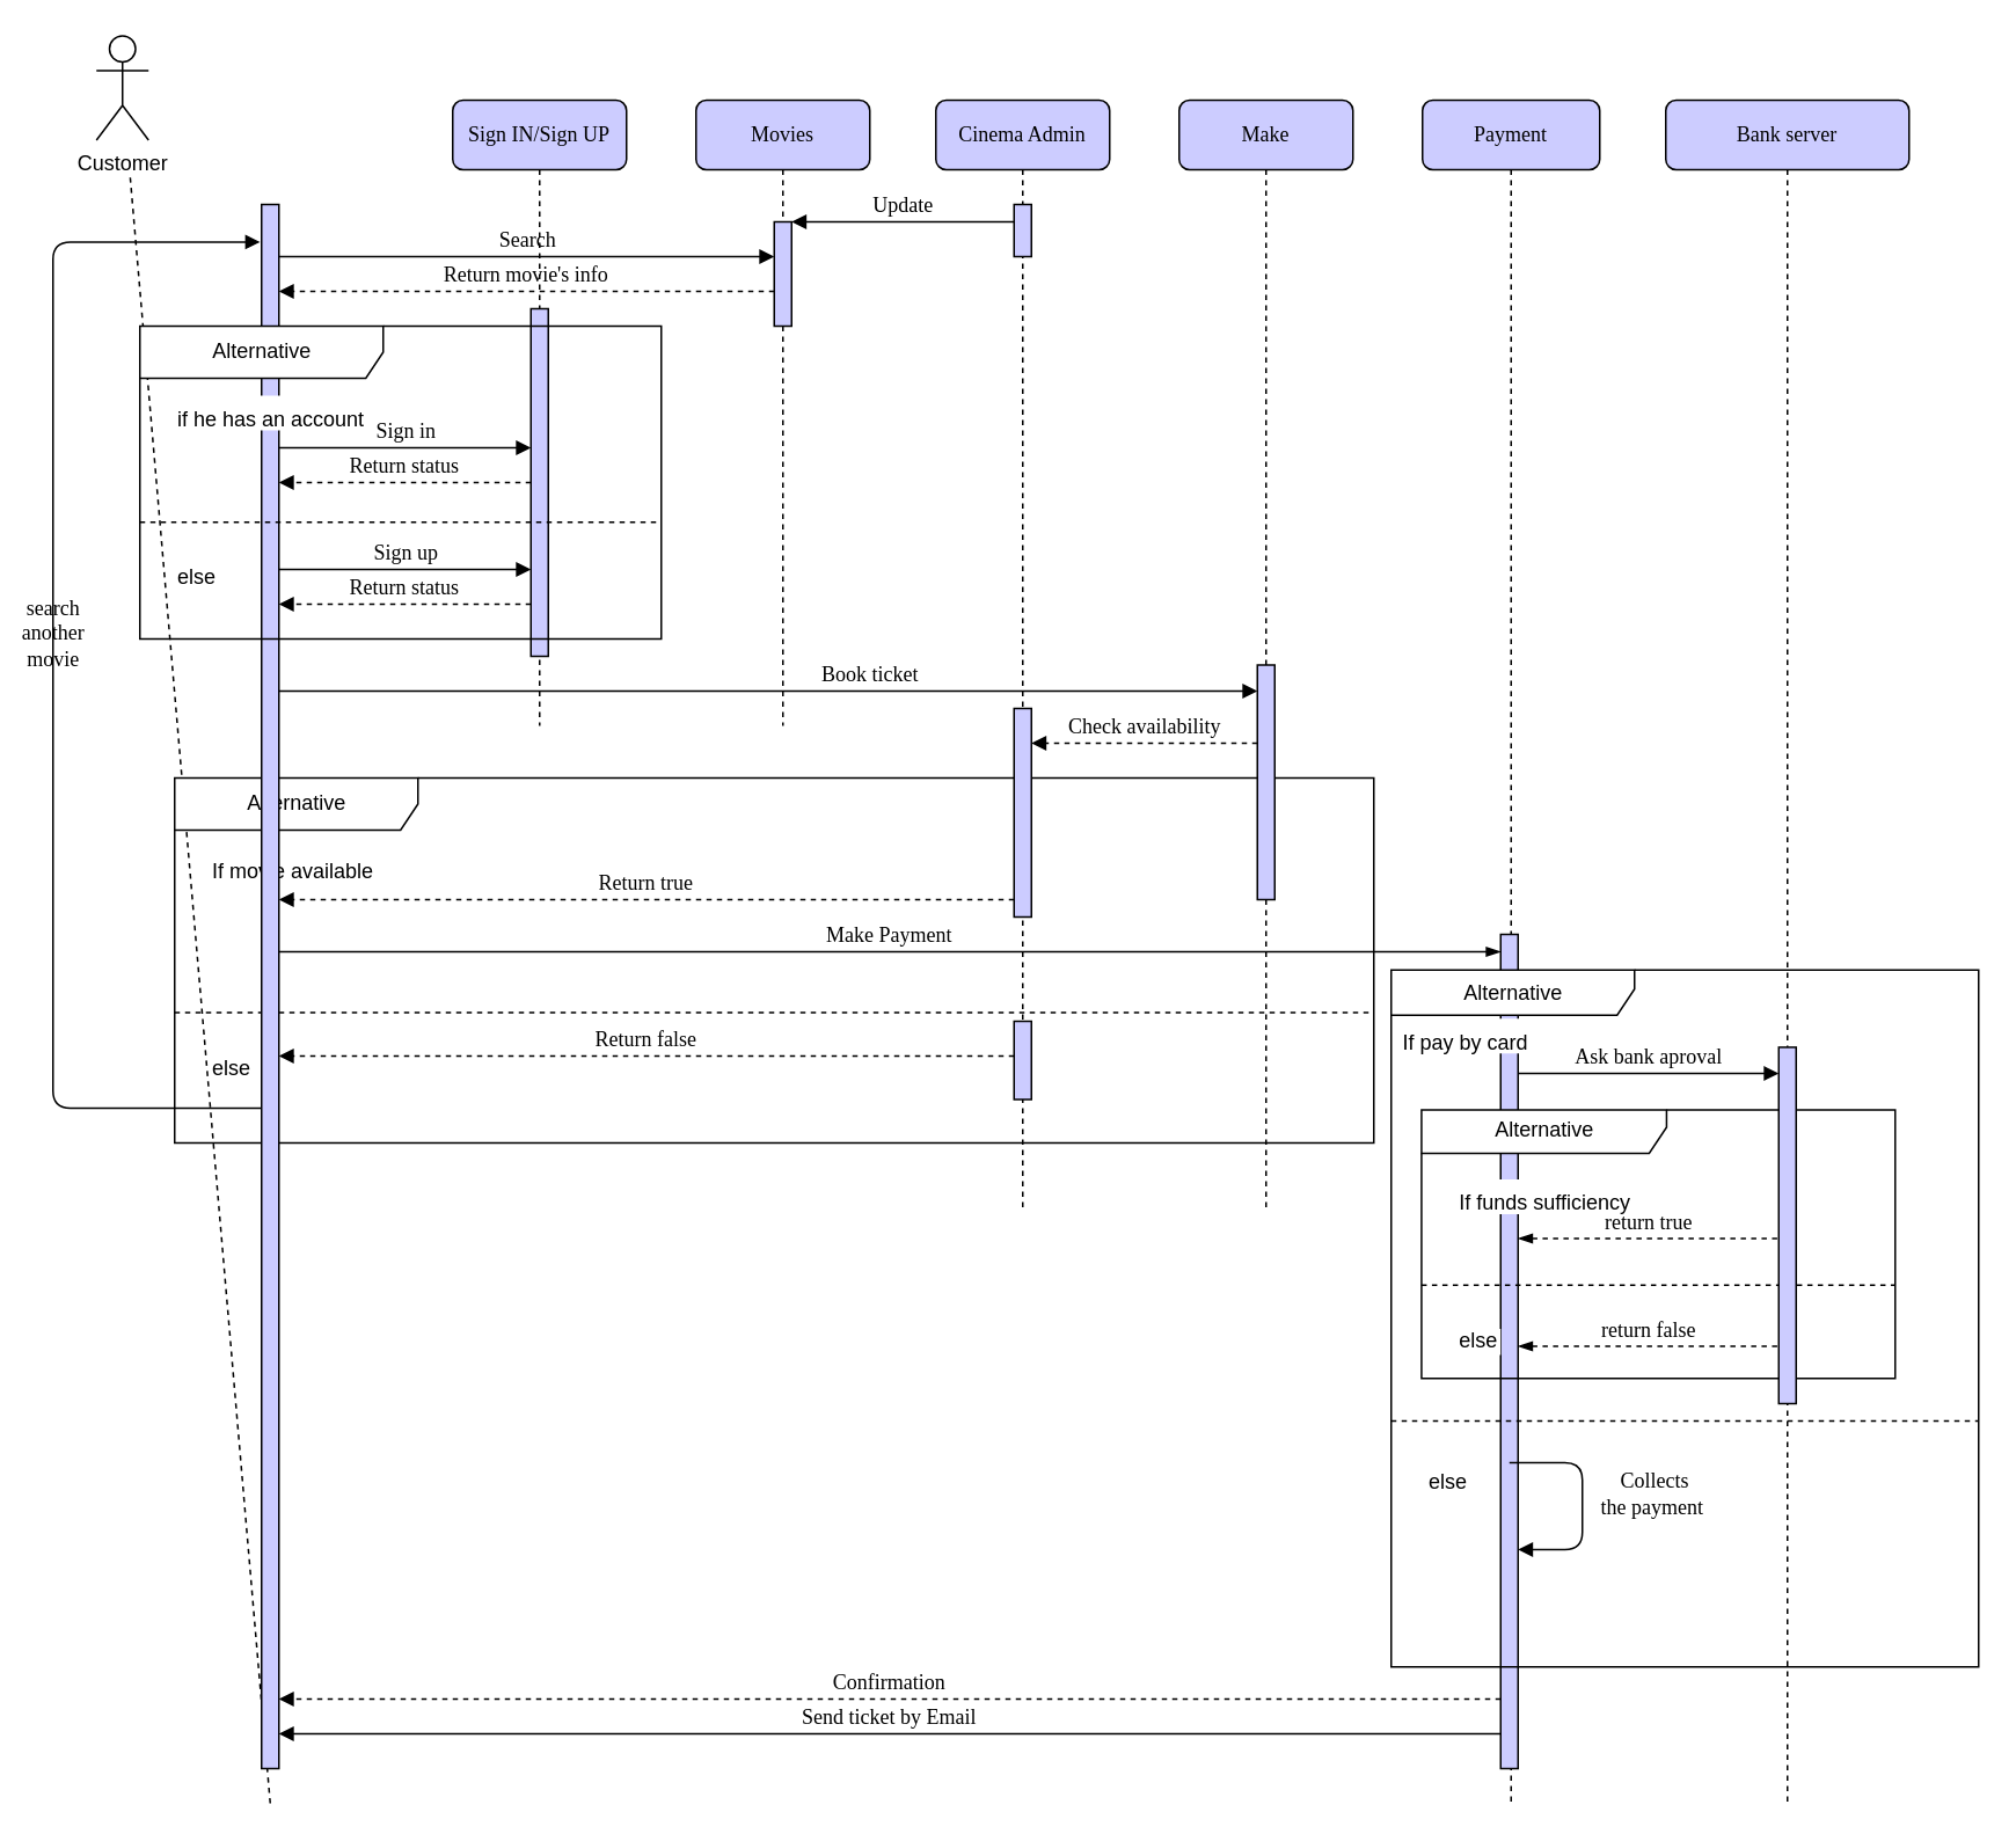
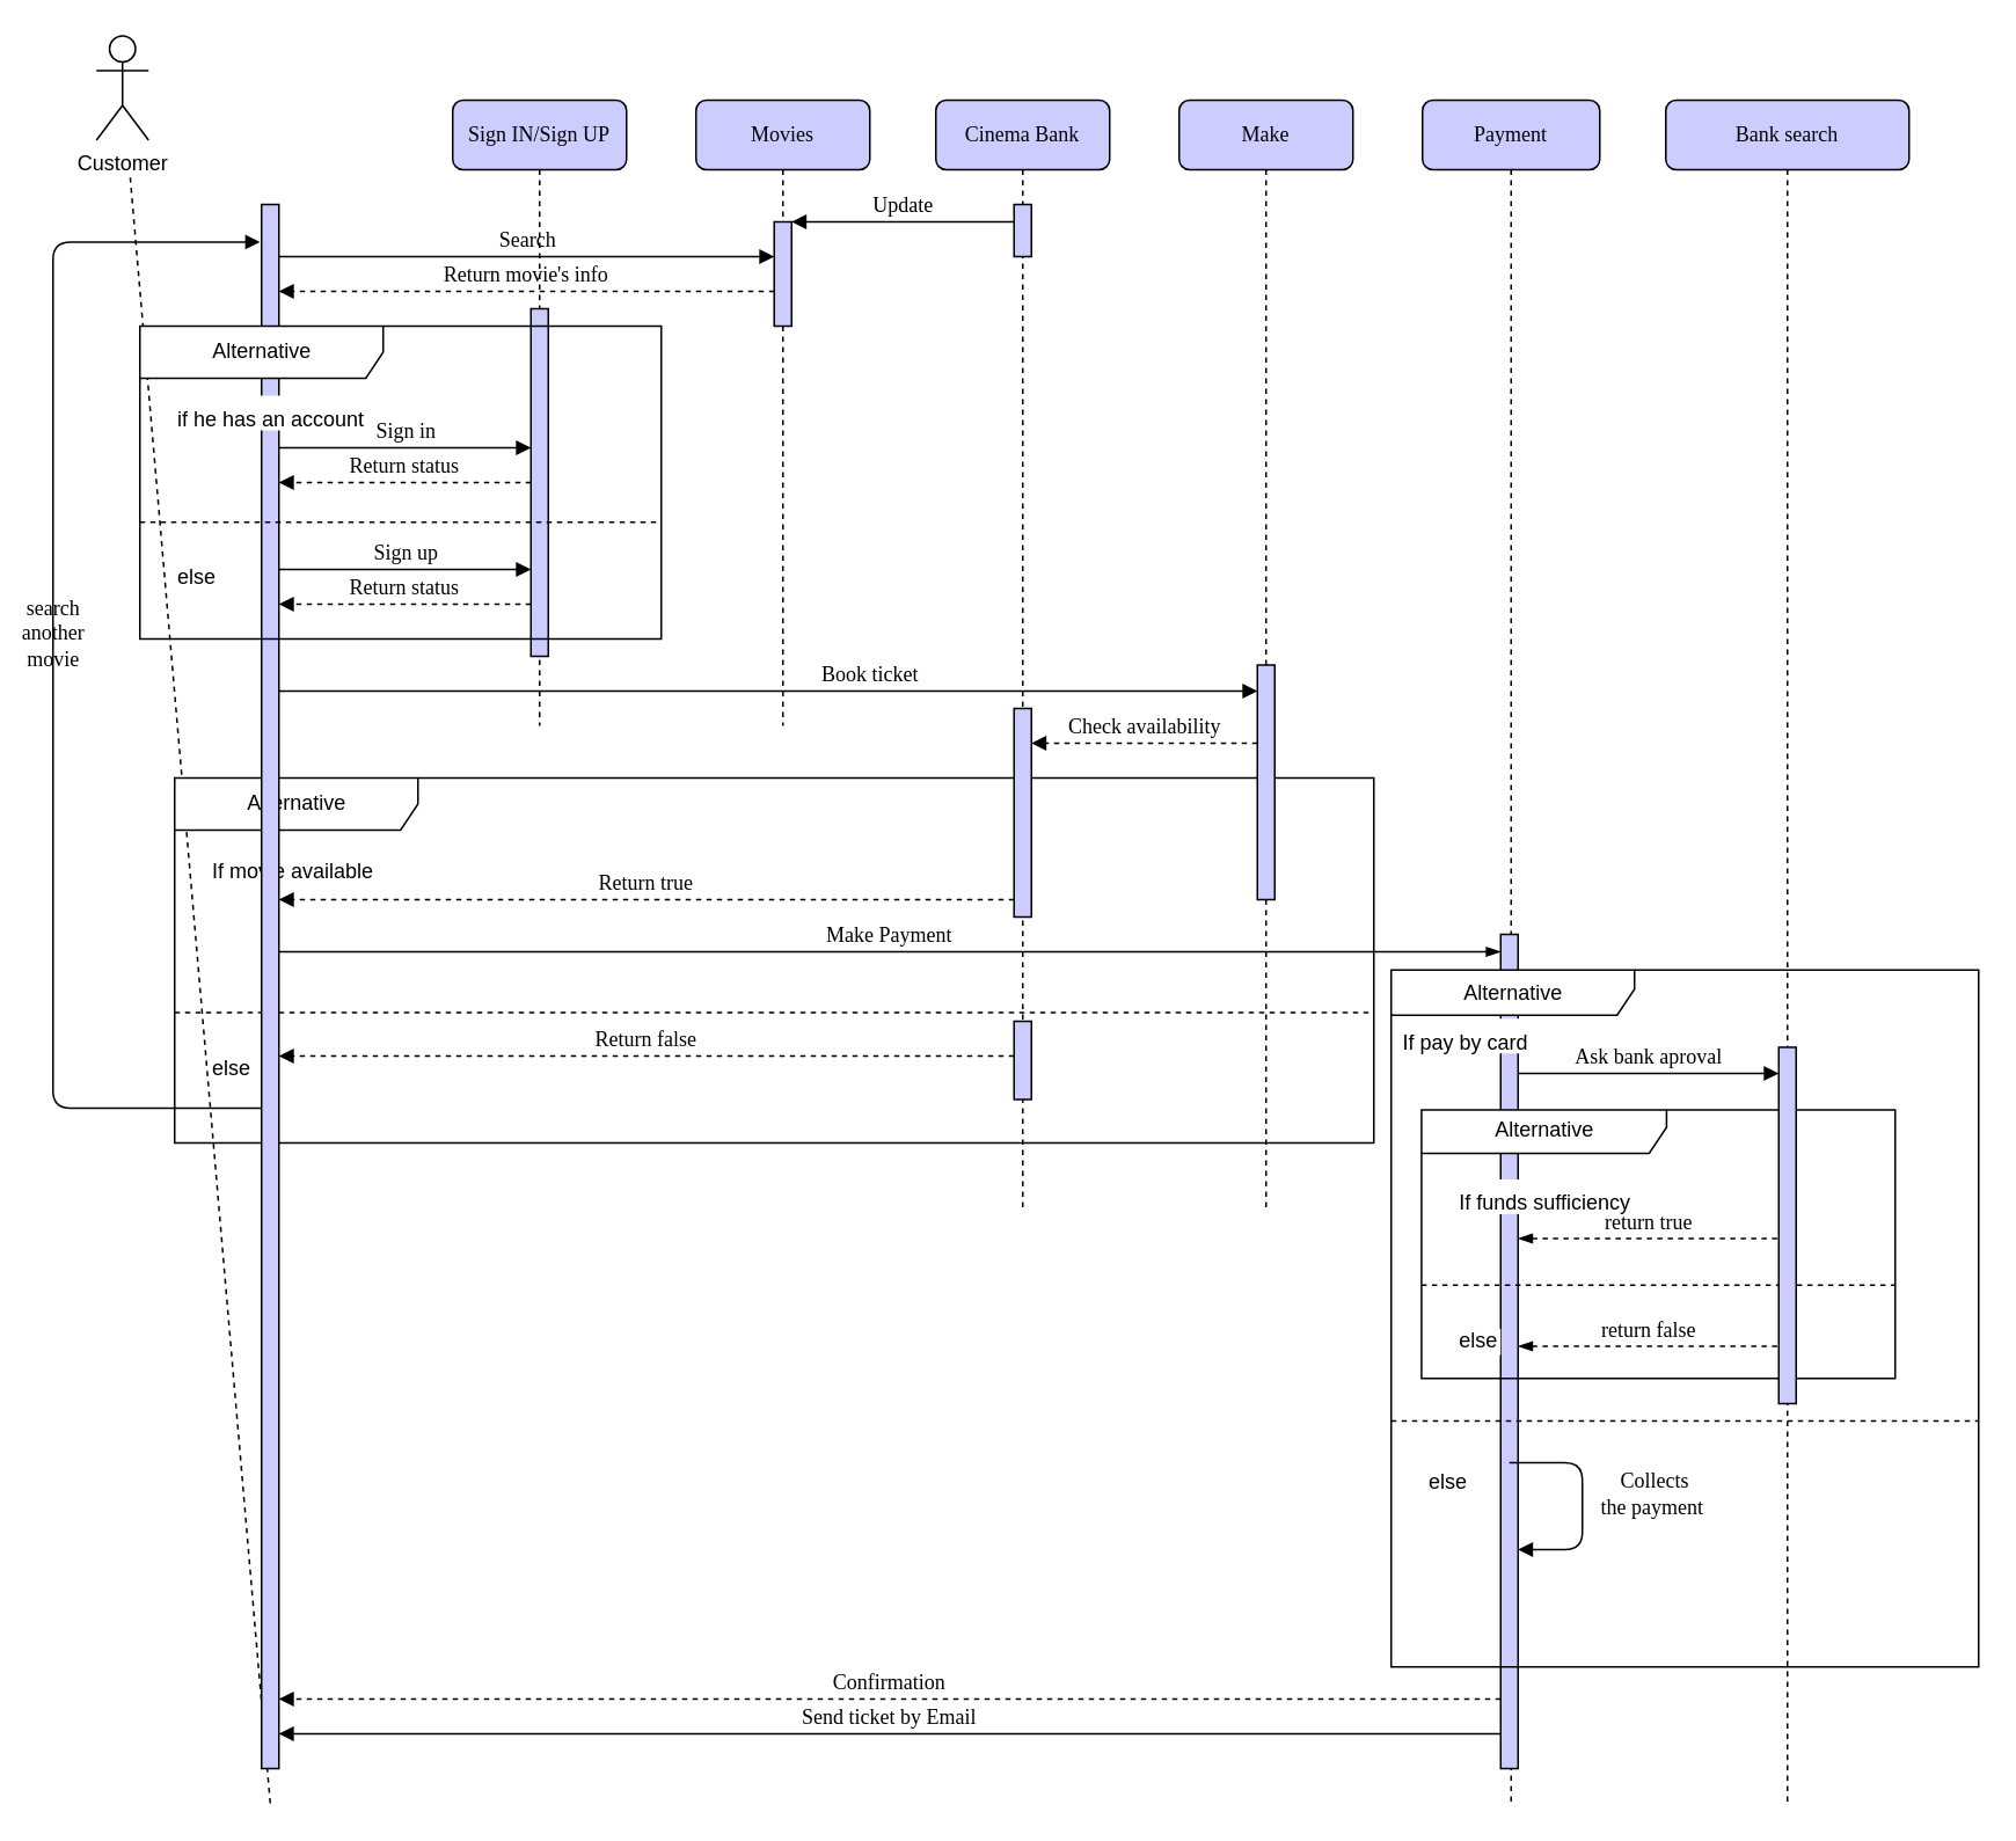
- <mxCell id="8" value="Cinema Admin" style="shape=umlLifeline;perimeter=lifelinePerimeter;whiteSpace=wrap;html=1;container=1;collapsible=0;recursiveResize=0;outlineConnect=0;rounded=1;shadow=0;comic=0;labelBackgroundColor=none;strokeWidth=1;fontFamily=Verdana;fontSize=12;align=center;fillColor=#CCCCFF;" parent="1" vertex="1"><mxGeometry x="538" y="57" width="100" height="640" as="geometry" /></mxCell>
+ <mxCell id="8" value="Cinema Bank" style="shape=umlLifeline;perimeter=lifelinePerimeter;whiteSpace=wrap;html=1;container=1;collapsible=0;recursiveResize=0;outlineConnect=0;rounded=1;shadow=0;comic=0;labelBackgroundColor=none;strokeWidth=1;fontFamily=Verdana;fontSize=12;align=center;fillColor=#CCCCFF;" parent="1" vertex="1"><mxGeometry x="538" y="57" width="100" height="640" as="geometry" /></mxCell>
- <mxCell id="23" value="Bank server" style="shape=umlLifeline;perimeter=lifelinePerimeter;whiteSpace=wrap;html=1;container=1;collapsible=0;recursiveResize=0;outlineConnect=0;rounded=1;shadow=0;comic=0;labelBackgroundColor=none;strokeWidth=1;fontFamily=Verdana;fontSize=12;align=center;fillColor=#CCCCFF;" parent="1" vertex="1"><mxGeometry x="958" y="57" width="140" height="980" as="geometry" /></mxCell>
+ <mxCell id="23" value="Bank search" style="shape=umlLifeline;perimeter=lifelinePerimeter;whiteSpace=wrap;html=1;container=1;collapsible=0;recursiveResize=0;outlineConnect=0;rounded=1;shadow=0;comic=0;labelBackgroundColor=none;strokeWidth=1;fontFamily=Verdana;fontSize=12;align=center;fillColor=#CCCCFF;" parent="1" vertex="1"><mxGeometry x="958" y="57" width="140" height="980" as="geometry" /></mxCell>
